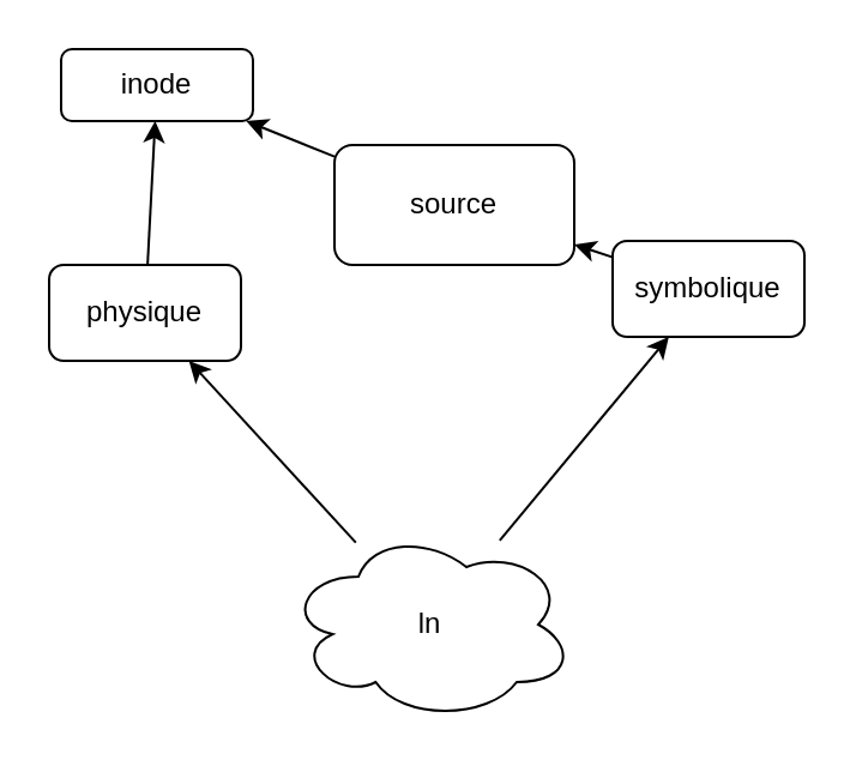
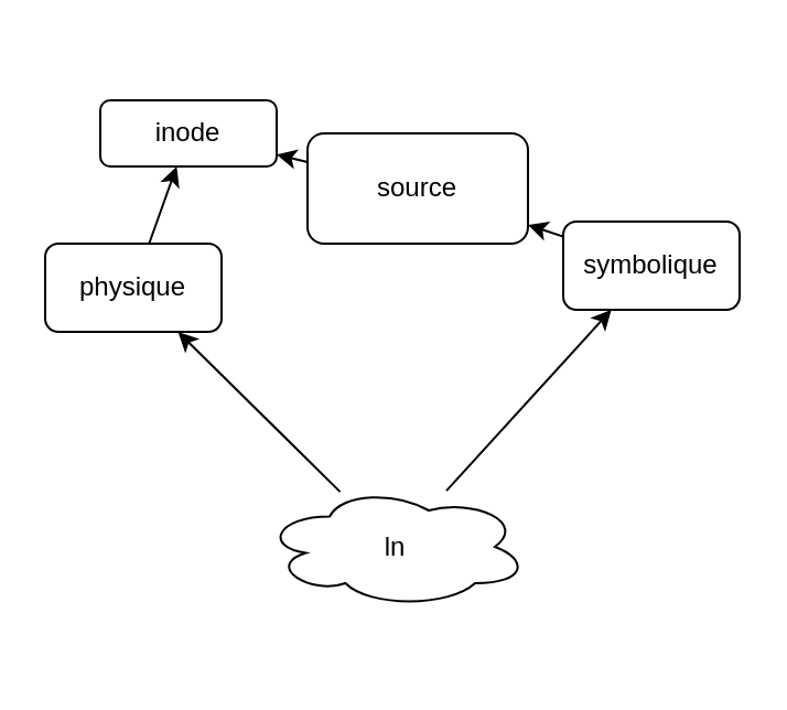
- <mxCell id="6" value="inode" style="rounded=1;whiteSpace=wrap;html=1;" vertex="1" parent="1"><mxGeometry x="25" y="20" width="80" height="30" as="geometry" /></mxCell>
+ <mxCell id="6" value="inode" style="rounded=1;whiteSpace=wrap;html=1;" vertex="1" parent="1"><mxGeometry x="45" y="45" width="80" height="30" as="geometry" /></mxCell>
- <mxCell id="2" value="ln" style="ellipse;shape=cloud;whiteSpace=wrap;html=1;" vertex="1" parent="1"><mxGeometry x="119" y="220" width="120" height="80" as="geometry" /></mxCell>
+ <mxCell id="2" value="ln" style="ellipse;shape=cloud;whiteSpace=wrap;html=1;" vertex="1" parent="1"><mxGeometry x="119" y="220" width="120" height="55" as="geometry" /></mxCell>
